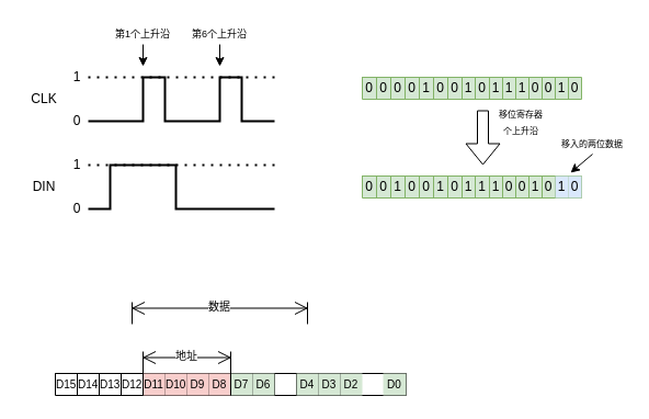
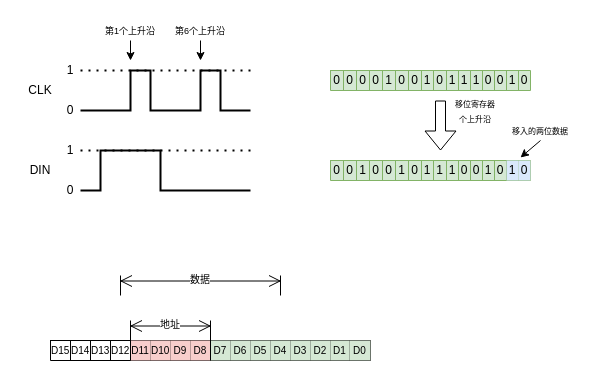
+ <mxCell id="68" value="D5" style="shape=partialRectangle;html=1;whiteSpace=wrap;connectable=0;fillColor=#d5e8d4;top=0;left=0;bottom=0;right=0;overflow=hidden;fontSize=10;strokeColor=#82b366;" vertex="1" parent="57"><mxGeometry x="200" width="20" height="20" as="geometry" /></mxCell>
+ <mxCell id="72" value="D1" style="shape=partialRectangle;html=1;whiteSpace=wrap;connectable=0;fillColor=#d5e8d4;top=0;left=0;bottom=0;right=0;overflow=hidden;fontSize=10;strokeColor=#82b366;" vertex="1" parent="57"><mxGeometry x="280" width="19" height="20" as="geometry" /></mxCell>
